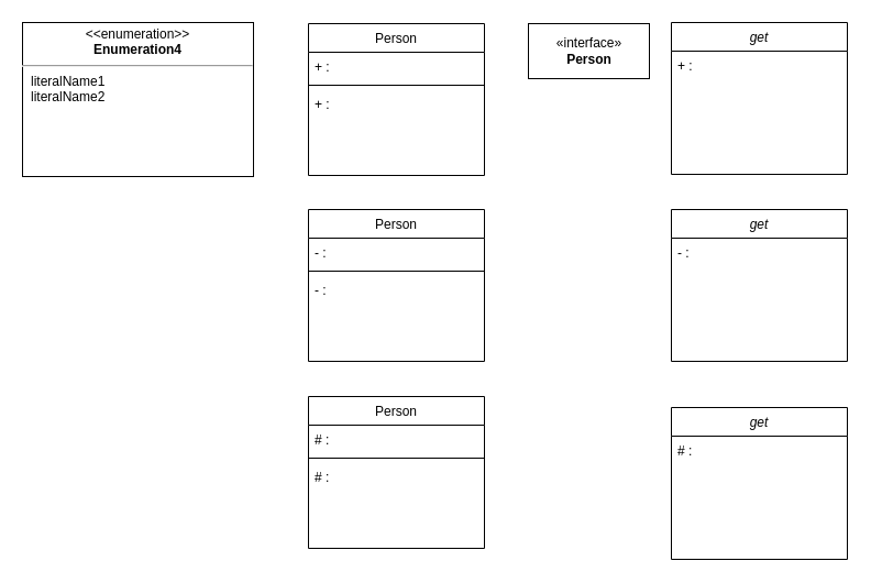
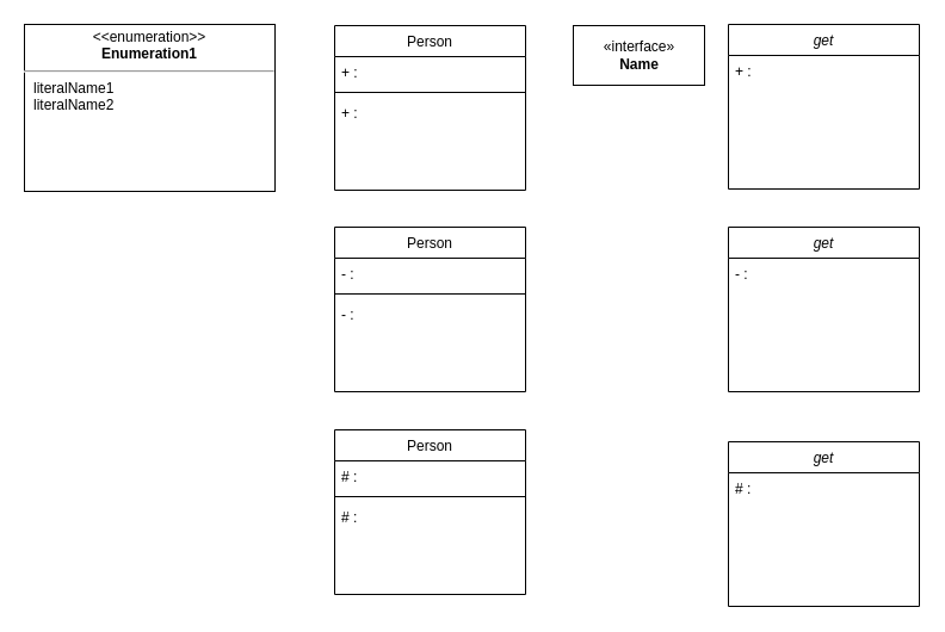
- <mxCell id="2" value="&lt;p style=&quot;margin: 0px ; margin-top: 4px ; text-align: center&quot;&gt;&amp;lt;&amp;lt;enumeration&amp;gt;&amp;gt;&lt;br&gt;&lt;b&gt;Enumeration4&lt;/b&gt;&lt;/p&gt;&lt;hr&gt;&lt;p style=&quot;margin: 0px ; margin-left: 8px ; text-align: left&quot;&gt;literalName1&lt;br&gt;literalName2&lt;/p&gt;&lt;p style=&quot;margin: 0px ; margin-left: 8px ; text-align: left&quot;&gt;&lt;br&gt;&lt;/p&gt;" style="shape=rect;html=1;overflow=fill;whiteSpace=wrap;" vertex="1" parent="1"><mxGeometry x="20" y="20" width="210" height="140" as="geometry" /></mxCell>
+ <mxCell id="2" value="&lt;p style=&quot;margin: 0px ; margin-top: 4px ; text-align: center&quot;&gt;&amp;lt;&amp;lt;enumeration&amp;gt;&amp;gt;&lt;br&gt;&lt;b&gt;Enumeration1&lt;/b&gt;&lt;/p&gt;&lt;hr&gt;&lt;p style=&quot;margin: 0px ; margin-left: 8px ; text-align: left&quot;&gt;literalName1&lt;br&gt;literalName2&lt;/p&gt;&lt;p style=&quot;margin: 0px ; margin-left: 8px ; text-align: left&quot;&gt;&lt;br&gt;&lt;/p&gt;" style="shape=rect;html=1;overflow=fill;whiteSpace=wrap;" vertex="1" parent="1"><mxGeometry x="20" y="20" width="210" height="140" as="geometry" /></mxCell>
- <mxCell id="15" value="&amp;laquo;interface&amp;raquo;&lt;br&gt;&lt;b&gt;Person&lt;/b&gt;" style="html=1;" vertex="1" parent="1"><mxGeometry x="480" y="21" width="110" height="50" as="geometry" /></mxCell>
+ <mxCell id="15" value="&amp;laquo;interface&amp;raquo;&lt;br&gt;&lt;b&gt;Name&lt;/b&gt;" style="html=1;" vertex="1" parent="1"><mxGeometry x="480" y="21" width="110" height="50" as="geometry" /></mxCell>
